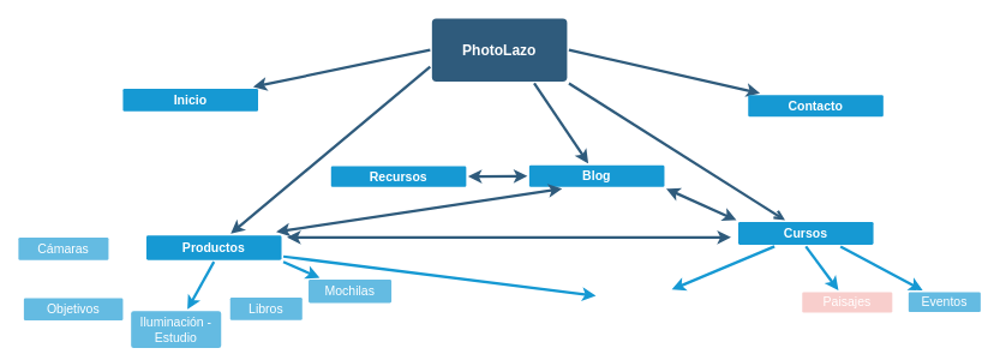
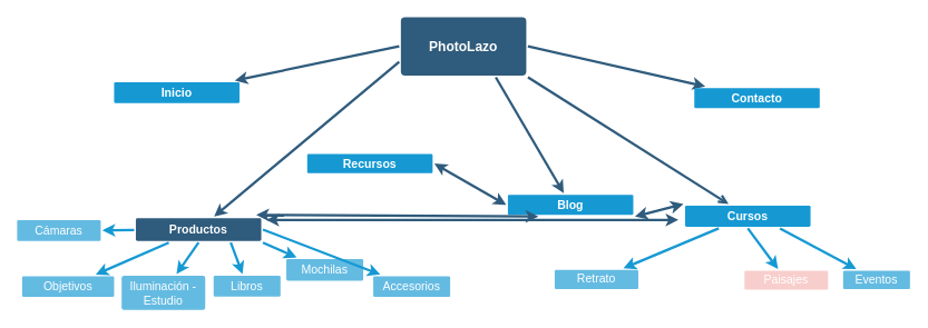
- <mxCell id="28" value="Blog" style="rounded=1;whiteSpace=wrap;html=1;shadow=0;labelBackgroundColor=none;strokeColor=none;strokeWidth=3;fillColor=#1699d3;fontFamily=Helvetica;fontSize=14;fontColor=#FFFFFF;align=center;spacing=5;fontStyle=1;arcSize=7;perimeterSpacing=2;" parent="1" vertex="1"><mxGeometry x="587" y="183" width="150" height="24" as="geometry" /></mxCell>
+ <mxCell id="28" value="Blog" style="rounded=1;whiteSpace=wrap;html=1;shadow=0;labelBackgroundColor=none;strokeColor=none;strokeWidth=3;fillColor=#1699d3;fontFamily=Helvetica;fontSize=14;fontColor=#FFFFFF;align=center;spacing=5;fontStyle=1;arcSize=7;perimeterSpacing=2;" parent="1" vertex="1"><mxGeometry x="607" y="233" width="150" height="24" as="geometry" /></mxCell>
- <mxCell id="9" value="Productos" style="rounded=1;whiteSpace=wrap;html=1;shadow=0;labelBackgroundColor=none;strokeColor=none;strokeWidth=3;fillColor=#1699d3;fontFamily=Helvetica;fontSize=14;fontColor=#FFFFFF;align=center;spacing=5;fontStyle=1;arcSize=7;perimeterSpacing=2;" parent="1" vertex="1"><mxGeometry x="162" y="261" width="150" height="27.16" as="geometry" /></mxCell>
+ <mxCell id="9" value="Productos" style="rounded=1;whiteSpace=wrap;html=1;shadow=0;labelBackgroundColor=none;strokeColor=none;strokeWidth=3;fillColor=#2f5b7c;fontFamily=Helvetica;fontSize=14;fontColor=#FFFFFF;align=center;spacing=5;fontStyle=1;arcSize=7;perimeterSpacing=2;" parent="1" vertex="1"><mxGeometry x="162" y="261" width="150" height="27.16" as="geometry" /></mxCell>
+ <mxCell id="6" value="" style="edgeStyle=none;rounded=0;jumpStyle=none;html=1;shadow=0;labelBackgroundColor=none;startArrow=none;startFill=0;endArrow=classic;endFill=1;jettySize=auto;orthogonalLoop=1;strokeColor=#1699D3;strokeWidth=3;fontFamily=Helvetica;fontSize=14;fontColor=#FFFFFF;spacing=5;" parent="1" source="9" target="12" edge="1"><mxGeometry relative="1" as="geometry" /></mxCell>
+ <mxCell id="17" value="" style="edgeStyle=none;rounded=0;jumpStyle=none;html=1;shadow=0;labelBackgroundColor=none;startArrow=none;startFill=0;endArrow=classic;endFill=1;jettySize=auto;orthogonalLoop=1;strokeColor=#1699D3;strokeWidth=3;fontFamily=Helvetica;fontSize=14;fontColor=#FFFFFF;spacing=5;exitX=1;exitY=0.5;exitDx=0;exitDy=0;" parent="1" source="9" target="18" edge="1"><mxGeometry relative="1" as="geometry"><mxPoint x="322" y="376" as="sourcePoint" /></mxGeometry></mxCell>
+ <mxCell id="13" value="" style="edgeStyle=none;rounded=0;jumpStyle=none;html=1;shadow=0;labelBackgroundColor=none;startArrow=none;startFill=0;endArrow=classic;endFill=1;jettySize=auto;orthogonalLoop=1;strokeColor=#1699D3;strokeWidth=3;fontFamily=Helvetica;fontSize=14;fontColor=#FFFFFF;spacing=5;exitX=0.75;exitY=1;exitDx=0;exitDy=0;" parent="1" source="9" target="14" edge="1"><mxGeometry relative="1" as="geometry"><mxPoint x="252" y="276" as="sourcePoint" /></mxGeometry></mxCell>
- <mxCell id="7" value="" style="edgeStyle=none;rounded=0;jumpStyle=none;html=1;shadow=0;labelBackgroundColor=none;startArrow=none;startFill=0;endArrow=classic;endFill=1;jettySize=auto;orthogonalLoop=1;strokeColor=#1699D3;strokeWidth=3;fontFamily=Helvetica;fontSize=14;fontColor=#FFFFFF;spacing=5;" parent="1" source="9" target="24" edge="1"><mxGeometry relative="1" as="geometry" /></mxCell>
+ <mxCell id="7" value="" style="edgeStyle=none;rounded=0;jumpStyle=none;html=1;shadow=0;labelBackgroundColor=none;startArrow=none;startFill=0;endArrow=classic;endFill=1;jettySize=auto;orthogonalLoop=1;strokeColor=#1699D3;strokeWidth=3;fontFamily=Helvetica;fontSize=14;fontColor=#FFFFFF;spacing=5;" parent="1" source="9" target="11" edge="1"><mxGeometry relative="1" as="geometry" /></mxCell>
- <mxCell id="24" value="Retrato" style="rounded=1;whiteSpace=wrap;html=1;shadow=0;labelBackgroundColor=none;strokeColor=none;strokeWidth=3;fillColor=#ffffff;fontFamily=Helvetica;fontSize=14;fontColor=#FFFFFF;align=center;spacing=5;arcSize=7;perimeterSpacing=2;" parent="1" vertex="1"><mxGeometry x="663" y="322.96" width="100" height="23" as="geometry" /></mxCell>
+ <mxCell id="24" value="Retrato" style="rounded=1;whiteSpace=wrap;html=1;shadow=0;labelBackgroundColor=none;strokeColor=none;strokeWidth=3;fillColor=#64bbe2;fontFamily=Helvetica;fontSize=14;fontColor=#FFFFFF;align=center;spacing=5;arcSize=7;perimeterSpacing=2;" parent="1" vertex="1"><mxGeometry x="663" y="322.96" width="100" height="23" as="geometry" /></mxCell>
+ <mxCell id="18" value="Accesorios" style="rounded=1;whiteSpace=wrap;html=1;shadow=0;labelBackgroundColor=none;strokeColor=none;strokeWidth=3;fillColor=#64bbe2;fontFamily=Helvetica;fontSize=14;fontColor=#FFFFFF;align=center;spacing=5;arcSize=7;perimeterSpacing=2;" parent="1" vertex="1"><mxGeometry x="446" y="330.46" width="92" height="24.8" as="geometry" /></mxCell>
- <mxCell id="10" value="Iluminación - Estudio" style="rounded=1;whiteSpace=wrap;html=1;shadow=0;labelBackgroundColor=none;strokeColor=none;strokeWidth=3;fillColor=#64bbe2;fontFamily=Helvetica;fontSize=14;fontColor=#FFFFFF;align=center;spacing=5;arcSize=7;perimeterSpacing=2;" parent="1" vertex="1"><mxGeometry x="145" y="345" width="100" height="41" as="geometry" /></mxCell>
+ <mxCell id="10" value="Iluminación - Estudio" style="rounded=1;whiteSpace=wrap;html=1;shadow=0;labelBackgroundColor=none;strokeColor=none;strokeWidth=3;fillColor=#64bbe2;fontFamily=Helvetica;fontSize=14;fontColor=#FFFFFF;align=center;spacing=5;arcSize=7;perimeterSpacing=2;" parent="1" vertex="1"><mxGeometry x="145" y="330" width="100" height="41" as="geometry" /></mxCell>
